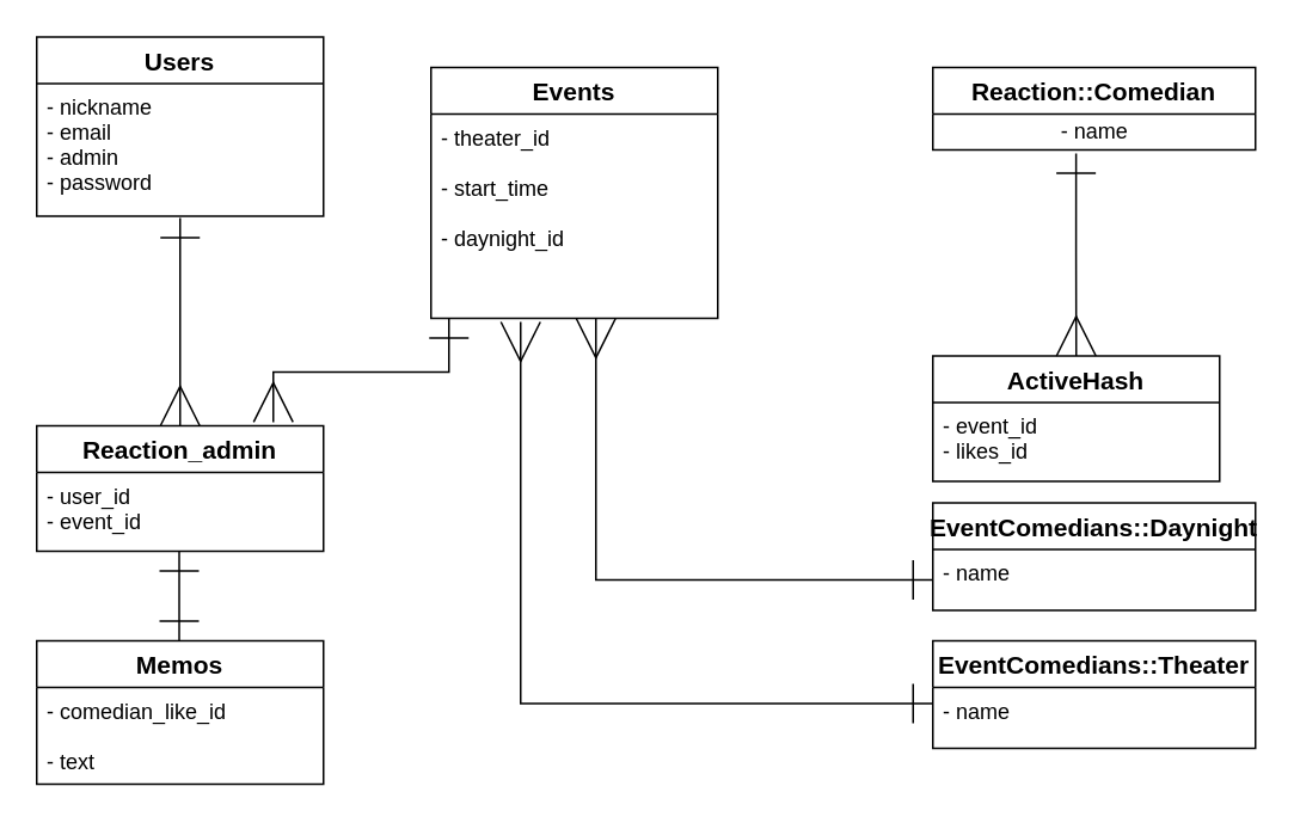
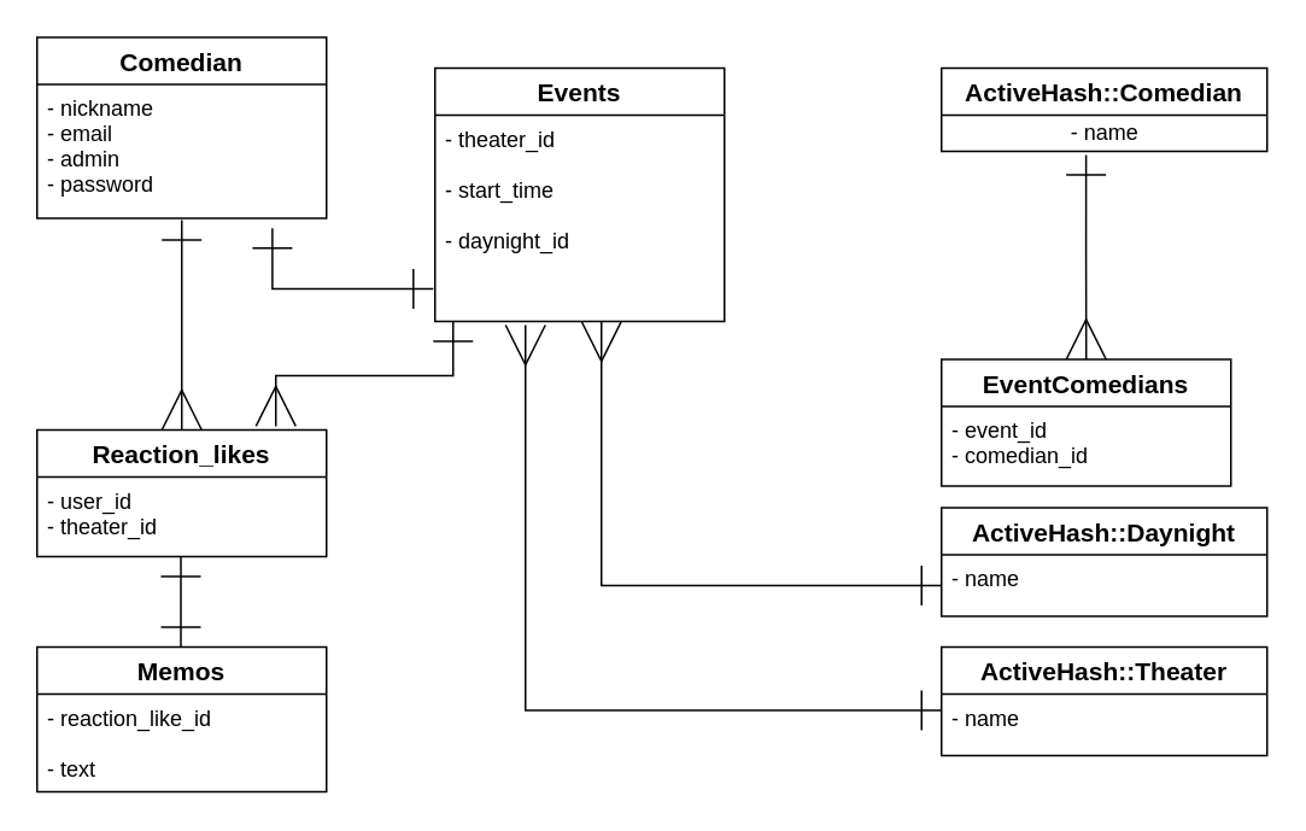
- <mxCell id="2" value="Users" style="swimlane;fontStyle=1;childLayout=stackLayout;horizontal=1;startSize=26;horizontalStack=0;resizeParent=1;resizeParentMax=0;resizeLast=0;collapsible=1;marginBottom=0;align=center;fontSize=14;" parent="1" vertex="1"><mxGeometry x="20" y="20" width="160" height="100" as="geometry" /></mxCell>
+ <mxCell id="2" value="Comedian" style="swimlane;fontStyle=1;childLayout=stackLayout;horizontal=1;startSize=26;horizontalStack=0;resizeParent=1;resizeParentMax=0;resizeLast=0;collapsible=1;marginBottom=0;align=center;fontSize=14;" parent="1" vertex="1"><mxGeometry x="20" y="20" width="160" height="100" as="geometry" /></mxCell>
- <mxCell id="12" value="Reaction::Comedian" style="swimlane;fontStyle=1;childLayout=stackLayout;horizontal=1;startSize=26;horizontalStack=0;resizeParent=1;resizeParentMax=0;resizeLast=0;collapsible=1;marginBottom=0;align=center;fontSize=14;" parent="1" vertex="1"><mxGeometry x="520" y="37" width="180" height="46" as="geometry" /></mxCell>
+ <mxCell id="12" value="ActiveHash::Comedian" style="swimlane;fontStyle=1;childLayout=stackLayout;horizontal=1;startSize=26;horizontalStack=0;resizeParent=1;resizeParentMax=0;resizeLast=0;collapsible=1;marginBottom=0;align=center;fontSize=14;" parent="1" vertex="1"><mxGeometry x="520" y="37" width="180" height="46" as="geometry" /></mxCell>
+ <mxCell id="23" style="edgeStyle=orthogonalEdgeStyle;rounded=0;orthogonalLoop=1;jettySize=auto;html=1;endArrow=ERone;endFill=0;endSize=20;startSize=20;startArrow=ERone;startFill=0;entryX=0.813;entryY=1.074;entryDx=0;entryDy=0;entryPerimeter=0;exitX=-0.006;exitY=0.842;exitDx=0;exitDy=0;exitPerimeter=0;" parent="1" source="5" target="3" edge="1"><mxGeometry relative="1" as="geometry"><mxPoint x="109.5" y="367" as="sourcePoint" /><mxPoint x="109.5" y="317" as="targetPoint" /><Array as="points"><mxPoint x="150" y="159" /></Array></mxGeometry></mxCell>
- <mxCell id="10" value="ActiveHash" style="swimlane;fontStyle=1;childLayout=stackLayout;horizontal=1;startSize=26;horizontalStack=0;resizeParent=1;resizeParentMax=0;resizeLast=0;collapsible=1;marginBottom=0;align=center;fontSize=14;" parent="1" vertex="1"><mxGeometry x="520" y="198" width="160" height="70" as="geometry" /></mxCell>
+ <mxCell id="10" value="EventComedians" style="swimlane;fontStyle=1;childLayout=stackLayout;horizontal=1;startSize=26;horizontalStack=0;resizeParent=1;resizeParentMax=0;resizeLast=0;collapsible=1;marginBottom=0;align=center;fontSize=14;" parent="1" vertex="1"><mxGeometry x="520" y="198" width="160" height="70" as="geometry" /></mxCell>
- <mxCell id="11" value="- event_id&#10;- likes_id" style="text;strokeColor=none;fillColor=none;spacingLeft=4;spacingRight=4;overflow=hidden;rotatable=0;points=[[0,0.5],[1,0.5]];portConstraint=eastwest;fontSize=12;" parent="10" vertex="1"><mxGeometry y="26" width="160" height="44" as="geometry" /></mxCell>
+ <mxCell id="11" value="- event_id&#10;- comedian_id" style="text;strokeColor=none;fillColor=none;spacingLeft=4;spacingRight=4;overflow=hidden;rotatable=0;points=[[0,0.5],[1,0.5]];portConstraint=eastwest;fontSize=12;" parent="10" vertex="1"><mxGeometry y="26" width="160" height="44" as="geometry" /></mxCell>
- <mxCell id="6" value="Reaction_admin" style="swimlane;fontStyle=1;childLayout=stackLayout;horizontal=1;startSize=26;horizontalStack=0;resizeParent=1;resizeParentMax=0;resizeLast=0;collapsible=1;marginBottom=0;align=center;fontSize=14;" parent="1" vertex="1"><mxGeometry x="20" y="237" width="160" height="70" as="geometry" /></mxCell>
+ <mxCell id="6" value="Reaction_likes" style="swimlane;fontStyle=1;childLayout=stackLayout;horizontal=1;startSize=26;horizontalStack=0;resizeParent=1;resizeParentMax=0;resizeLast=0;collapsible=1;marginBottom=0;align=center;fontSize=14;" parent="1" vertex="1"><mxGeometry x="20" y="237" width="160" height="70" as="geometry" /></mxCell>
- <mxCell id="7" value="- user_id&#10;- event_id" style="text;strokeColor=none;fillColor=none;spacingLeft=4;spacingRight=4;overflow=hidden;rotatable=0;points=[[0,0.5],[1,0.5]];portConstraint=eastwest;fontSize=12;" parent="6" vertex="1"><mxGeometry y="26" width="160" height="44" as="geometry" /></mxCell>
+ <mxCell id="7" value="- user_id&#10;- theater_id" style="text;strokeColor=none;fillColor=none;spacingLeft=4;spacingRight=4;overflow=hidden;rotatable=0;points=[[0,0.5],[1,0.5]];portConstraint=eastwest;fontSize=12;" parent="6" vertex="1"><mxGeometry y="26" width="160" height="44" as="geometry" /></mxCell>
- <mxCell id="14" value="EventComedians::Daynight" style="swimlane;fontStyle=1;childLayout=stackLayout;horizontal=1;startSize=26;horizontalStack=0;resizeParent=1;resizeParentMax=0;resizeLast=0;collapsible=1;marginBottom=0;align=center;fontSize=14;" parent="1" vertex="1"><mxGeometry x="520" y="280" width="180" height="60" as="geometry" /></mxCell>
+ <mxCell id="14" value="ActiveHash::Daynight" style="swimlane;fontStyle=1;childLayout=stackLayout;horizontal=1;startSize=26;horizontalStack=0;resizeParent=1;resizeParentMax=0;resizeLast=0;collapsible=1;marginBottom=0;align=center;fontSize=14;" parent="1" vertex="1"><mxGeometry x="520" y="280" width="180" height="60" as="geometry" /></mxCell>
- <mxCell id="16" value="EventComedians::Theater" style="swimlane;fontStyle=1;childLayout=stackLayout;horizontal=1;startSize=26;horizontalStack=0;resizeParent=1;resizeParentMax=0;resizeLast=0;collapsible=1;marginBottom=0;align=center;fontSize=14;" parent="1" vertex="1"><mxGeometry x="520" y="357" width="180" height="60" as="geometry" /></mxCell>
+ <mxCell id="16" value="ActiveHash::Theater" style="swimlane;fontStyle=1;childLayout=stackLayout;horizontal=1;startSize=26;horizontalStack=0;resizeParent=1;resizeParentMax=0;resizeLast=0;collapsible=1;marginBottom=0;align=center;fontSize=14;" parent="1" vertex="1"><mxGeometry x="520" y="357" width="180" height="60" as="geometry" /></mxCell>
- <mxCell id="9" value="- comedian_like_id&#10;&#10;- text" style="text;strokeColor=none;fillColor=none;spacingLeft=4;spacingRight=4;overflow=hidden;rotatable=0;points=[[0,0.5],[1,0.5]];portConstraint=eastwest;fontSize=12;" parent="8" vertex="1"><mxGeometry y="26" width="160" height="54" as="geometry" /></mxCell>
+ <mxCell id="9" value="- reaction_like_id&#10;&#10;- text" style="text;strokeColor=none;fillColor=none;spacingLeft=4;spacingRight=4;overflow=hidden;rotatable=0;points=[[0,0.5],[1,0.5]];portConstraint=eastwest;fontSize=12;" parent="8" vertex="1"><mxGeometry y="26" width="160" height="54" as="geometry" /></mxCell>
